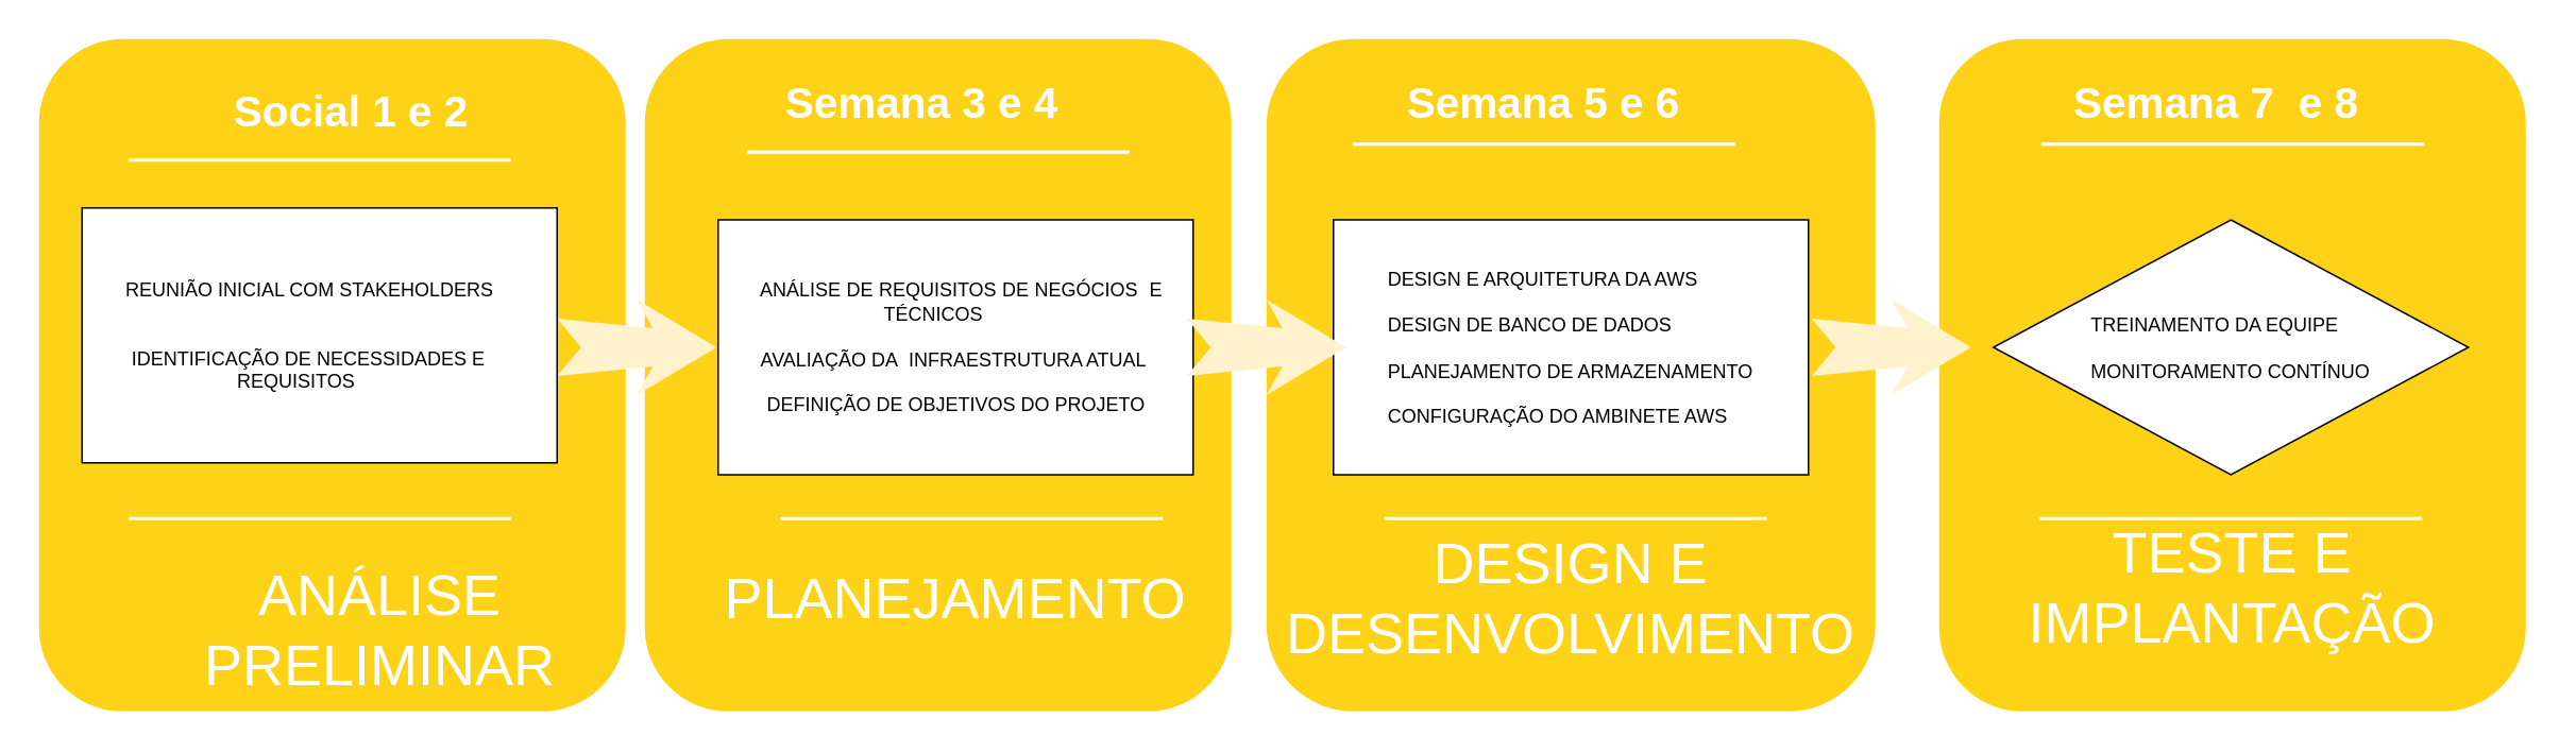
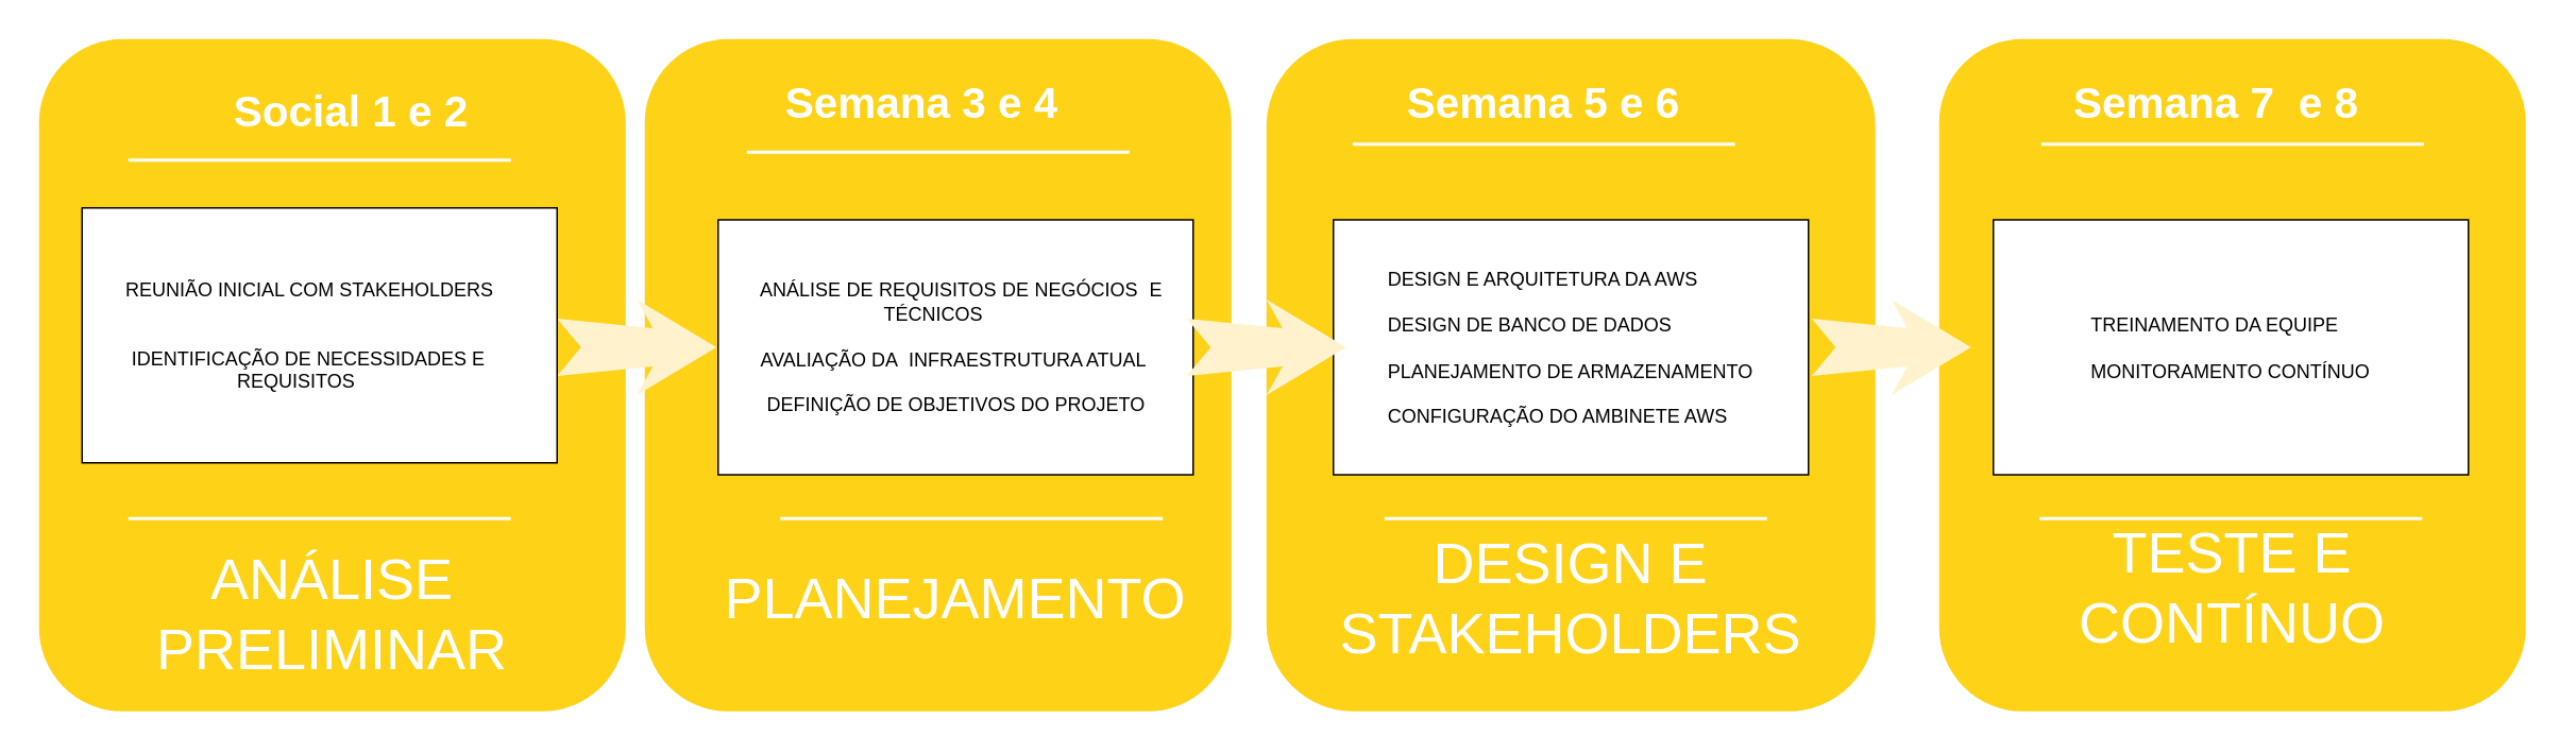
- <mxCell id="35" value="&lt;div style=&quot;text-align: justify;&quot;&gt;TREINAMENTO DA EQUIPE&lt;/div&gt;&lt;div style=&quot;text-align: justify;&quot;&gt;&lt;br&gt;&lt;/div&gt;&lt;div style=&quot;text-align: justify;&quot;&gt;MONITORAMENTO CONTÍNUO&lt;/div&gt;" style="rhombus;whiteSpace=wrap;html=1;" vertex="1" parent="1"><mxGeometry x="1250" y="137.5" width="298" height="160" as="geometry" /></mxCell>
+ <mxCell id="35" value="&lt;div style=&quot;text-align: justify;&quot;&gt;TREINAMENTO DA EQUIPE&lt;/div&gt;&lt;div style=&quot;text-align: justify;&quot;&gt;&lt;br&gt;&lt;/div&gt;&lt;div style=&quot;text-align: justify;&quot;&gt;MONITORAMENTO CONTÍNUO&lt;/div&gt;" style="whiteSpace=wrap;html=1;" vertex="1" parent="1"><mxGeometry x="1250" y="137.5" width="298" height="160" as="geometry" /></mxCell>
- <mxCell id="36" value="&lt;font style=&quot;font-size: 36px;&quot;&gt;TESTE E IMPLANTAÇÃO&lt;/font&gt;" style="text;html=1;strokeColor=none;fillColor=none;align=center;verticalAlign=middle;whiteSpace=wrap;rounded=0;shadow=0;fontSize=14;fontColor=#FFFFFF;" vertex="1" parent="1"><mxGeometry x="1260" y="320" width="280" height="95" as="geometry" /></mxCell>
+ <mxCell id="36" value="&lt;font style=&quot;font-size: 36px;&quot;&gt;TESTE E CONTÍNUO&lt;/font&gt;" style="text;html=1;strokeColor=none;fillColor=none;align=center;verticalAlign=middle;whiteSpace=wrap;rounded=0;shadow=0;fontSize=14;fontColor=#FFFFFF;" vertex="1" parent="1"><mxGeometry x="1260" y="320" width="280" height="95" as="geometry" /></mxCell>
- <mxCell id="24" value="&lt;font style=&quot;font-size: 36px;&quot;&gt;DESIGN E DESENVOLVIMENTO&lt;/font&gt;" style="text;html=1;strokeColor=none;fillColor=none;align=center;verticalAlign=middle;whiteSpace=wrap;rounded=0;shadow=0;fontSize=14;fontColor=#FFFFFF;" vertex="1" parent="1"><mxGeometry x="844" y="330" width="282" height="90" as="geometry" /></mxCell>
+ <mxCell id="24" value="&lt;font style=&quot;font-size: 36px;&quot;&gt;DESIGN E STAKEHOLDERS&lt;/font&gt;" style="text;html=1;strokeColor=none;fillColor=none;align=center;verticalAlign=middle;whiteSpace=wrap;rounded=0;shadow=0;fontSize=14;fontColor=#FFFFFF;" vertex="1" parent="1"><mxGeometry x="844" y="330" width="282" height="90" as="geometry" /></mxCell>
- <mxCell id="30" value="&lt;font style=&quot;font-size: 36px;&quot;&gt;ANÁLISE PRELIMINAR&lt;/font&gt;" style="text;html=1;strokeColor=none;fillColor=none;align=center;verticalAlign=middle;whiteSpace=wrap;rounded=0;shadow=0;fontSize=14;fontColor=#FFFFFF;" vertex="1" parent="1"><mxGeometry x="99" y="350" width="278" height="90" as="geometry" /></mxCell>
+ <mxCell id="30" value="&lt;font style=&quot;font-size: 36px;&quot;&gt;ANÁLISE PRELIMINAR&lt;/font&gt;" style="text;html=1;strokeColor=none;fillColor=none;align=center;verticalAlign=middle;whiteSpace=wrap;rounded=0;shadow=0;fontSize=14;fontColor=#FFFFFF;" vertex="1" parent="1"><mxGeometry x="69" y="340" width="278" height="90" as="geometry" /></mxCell>
